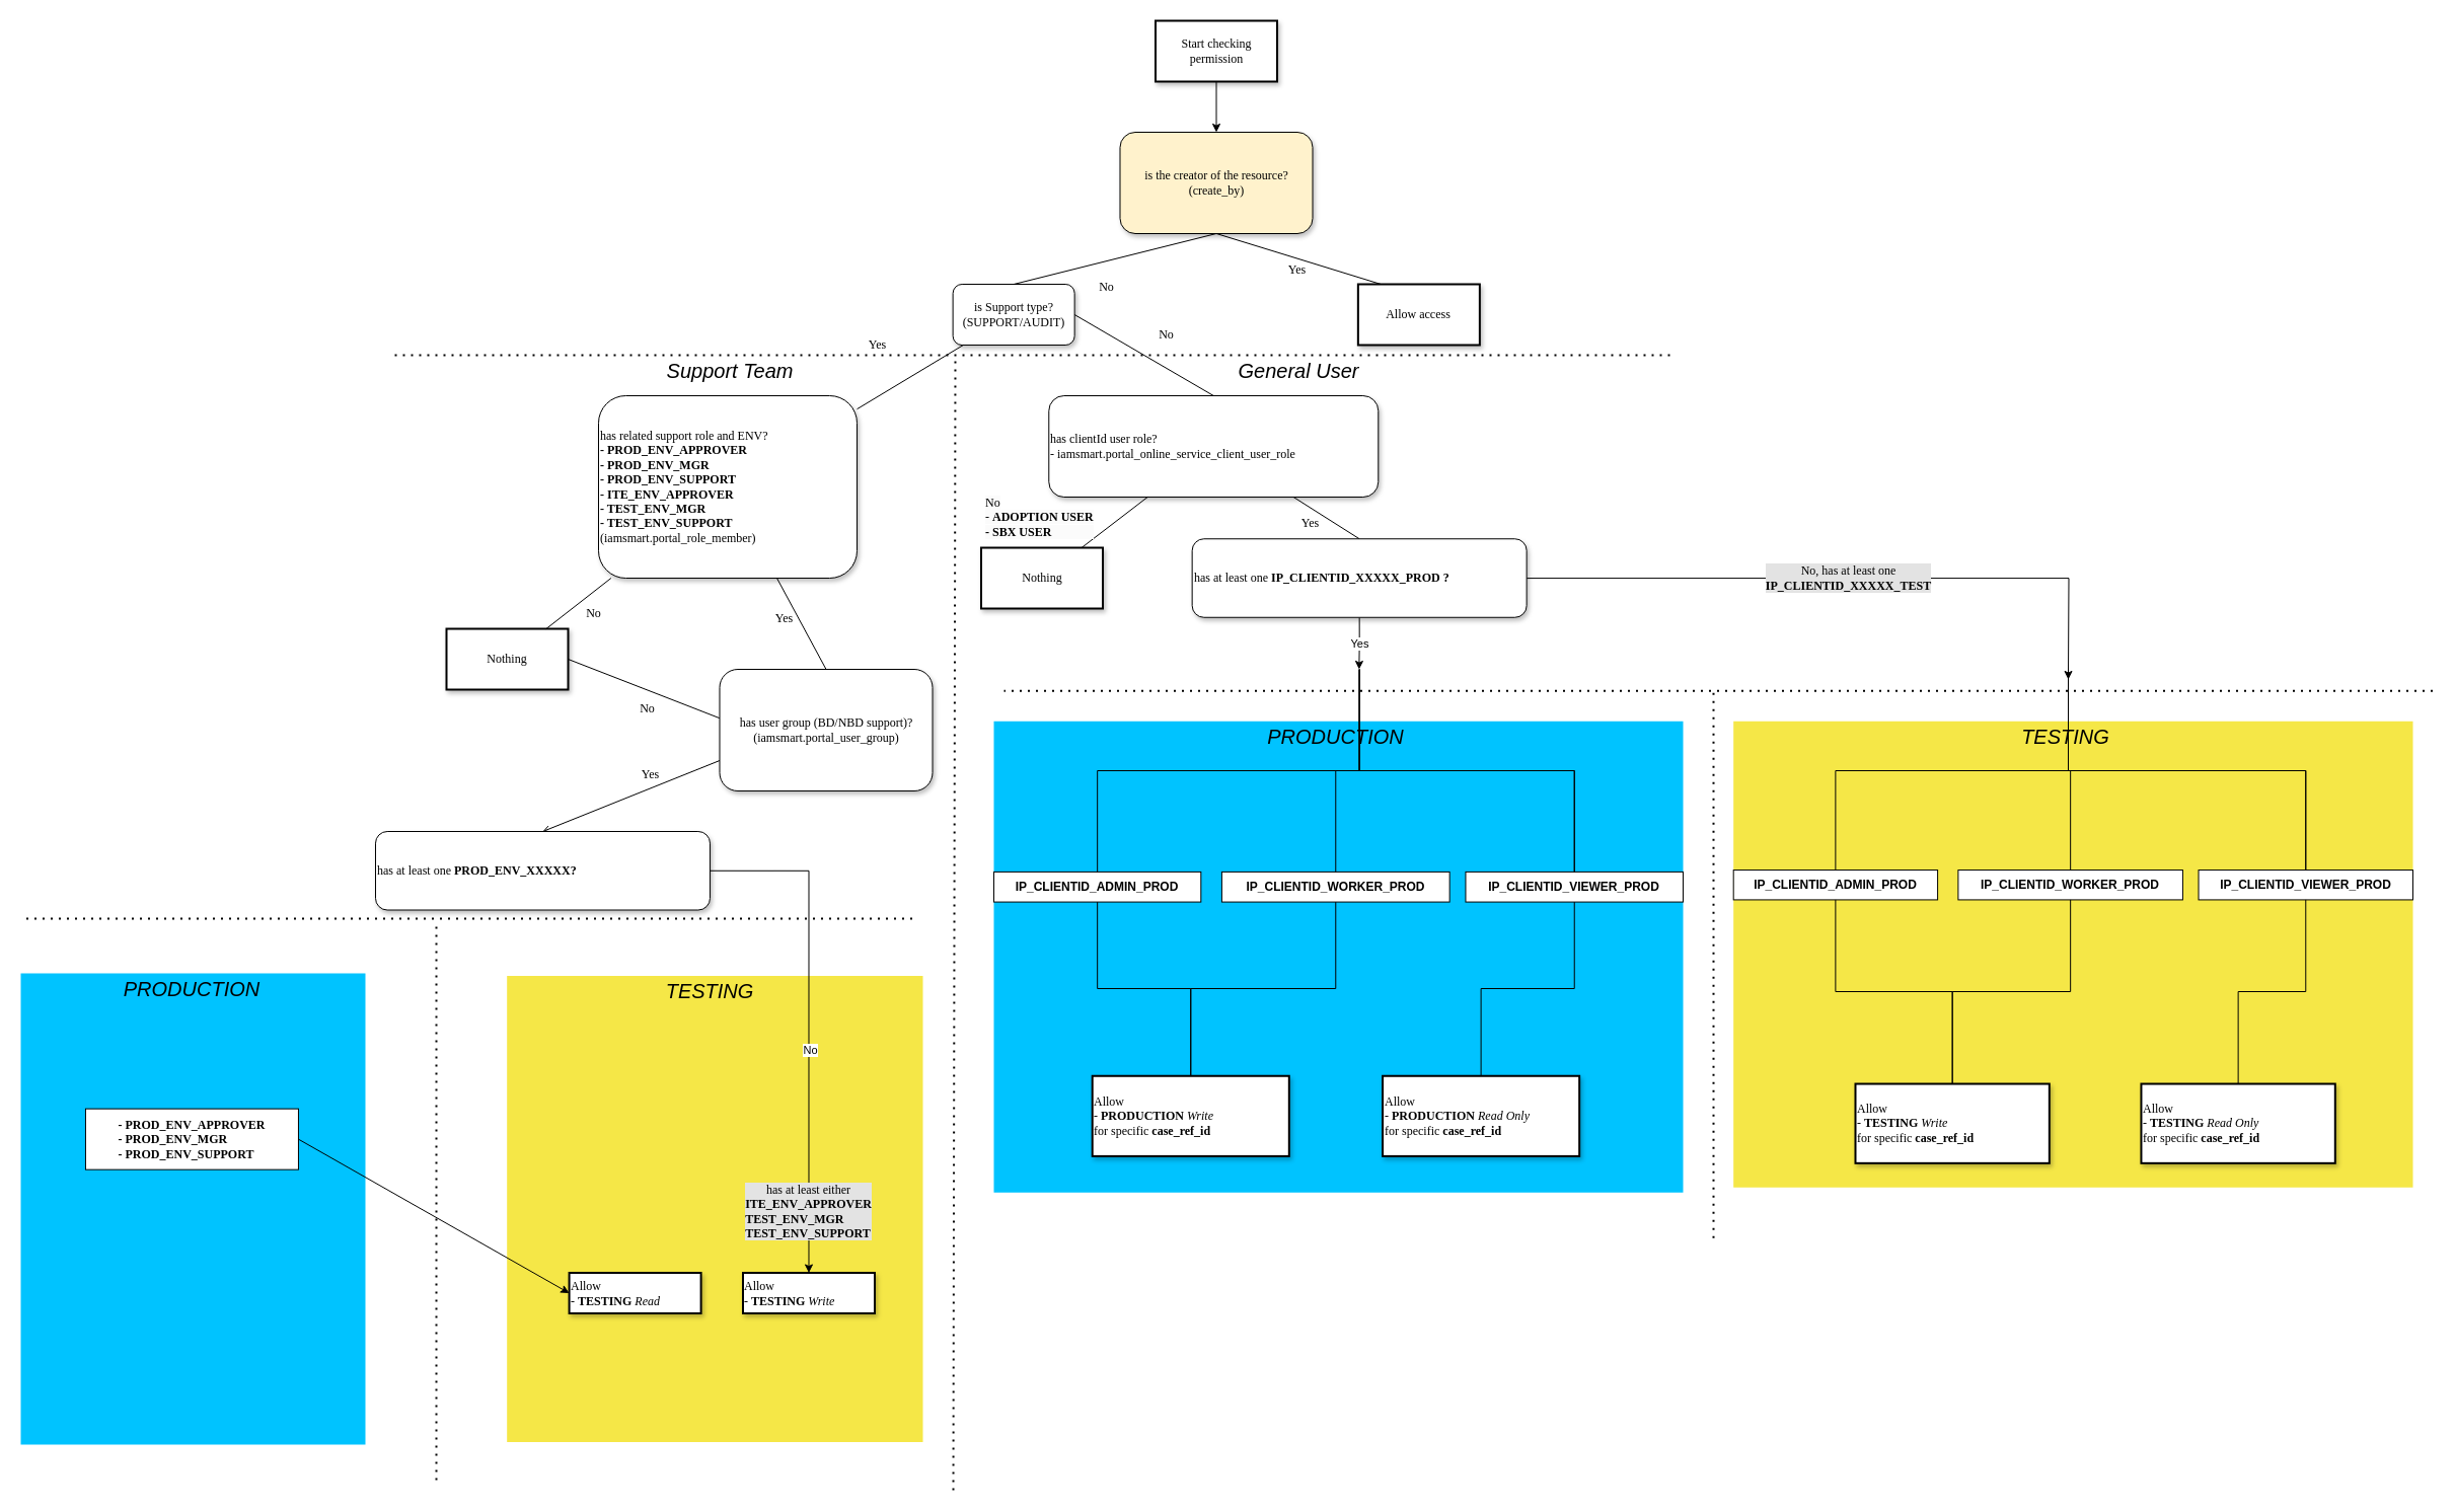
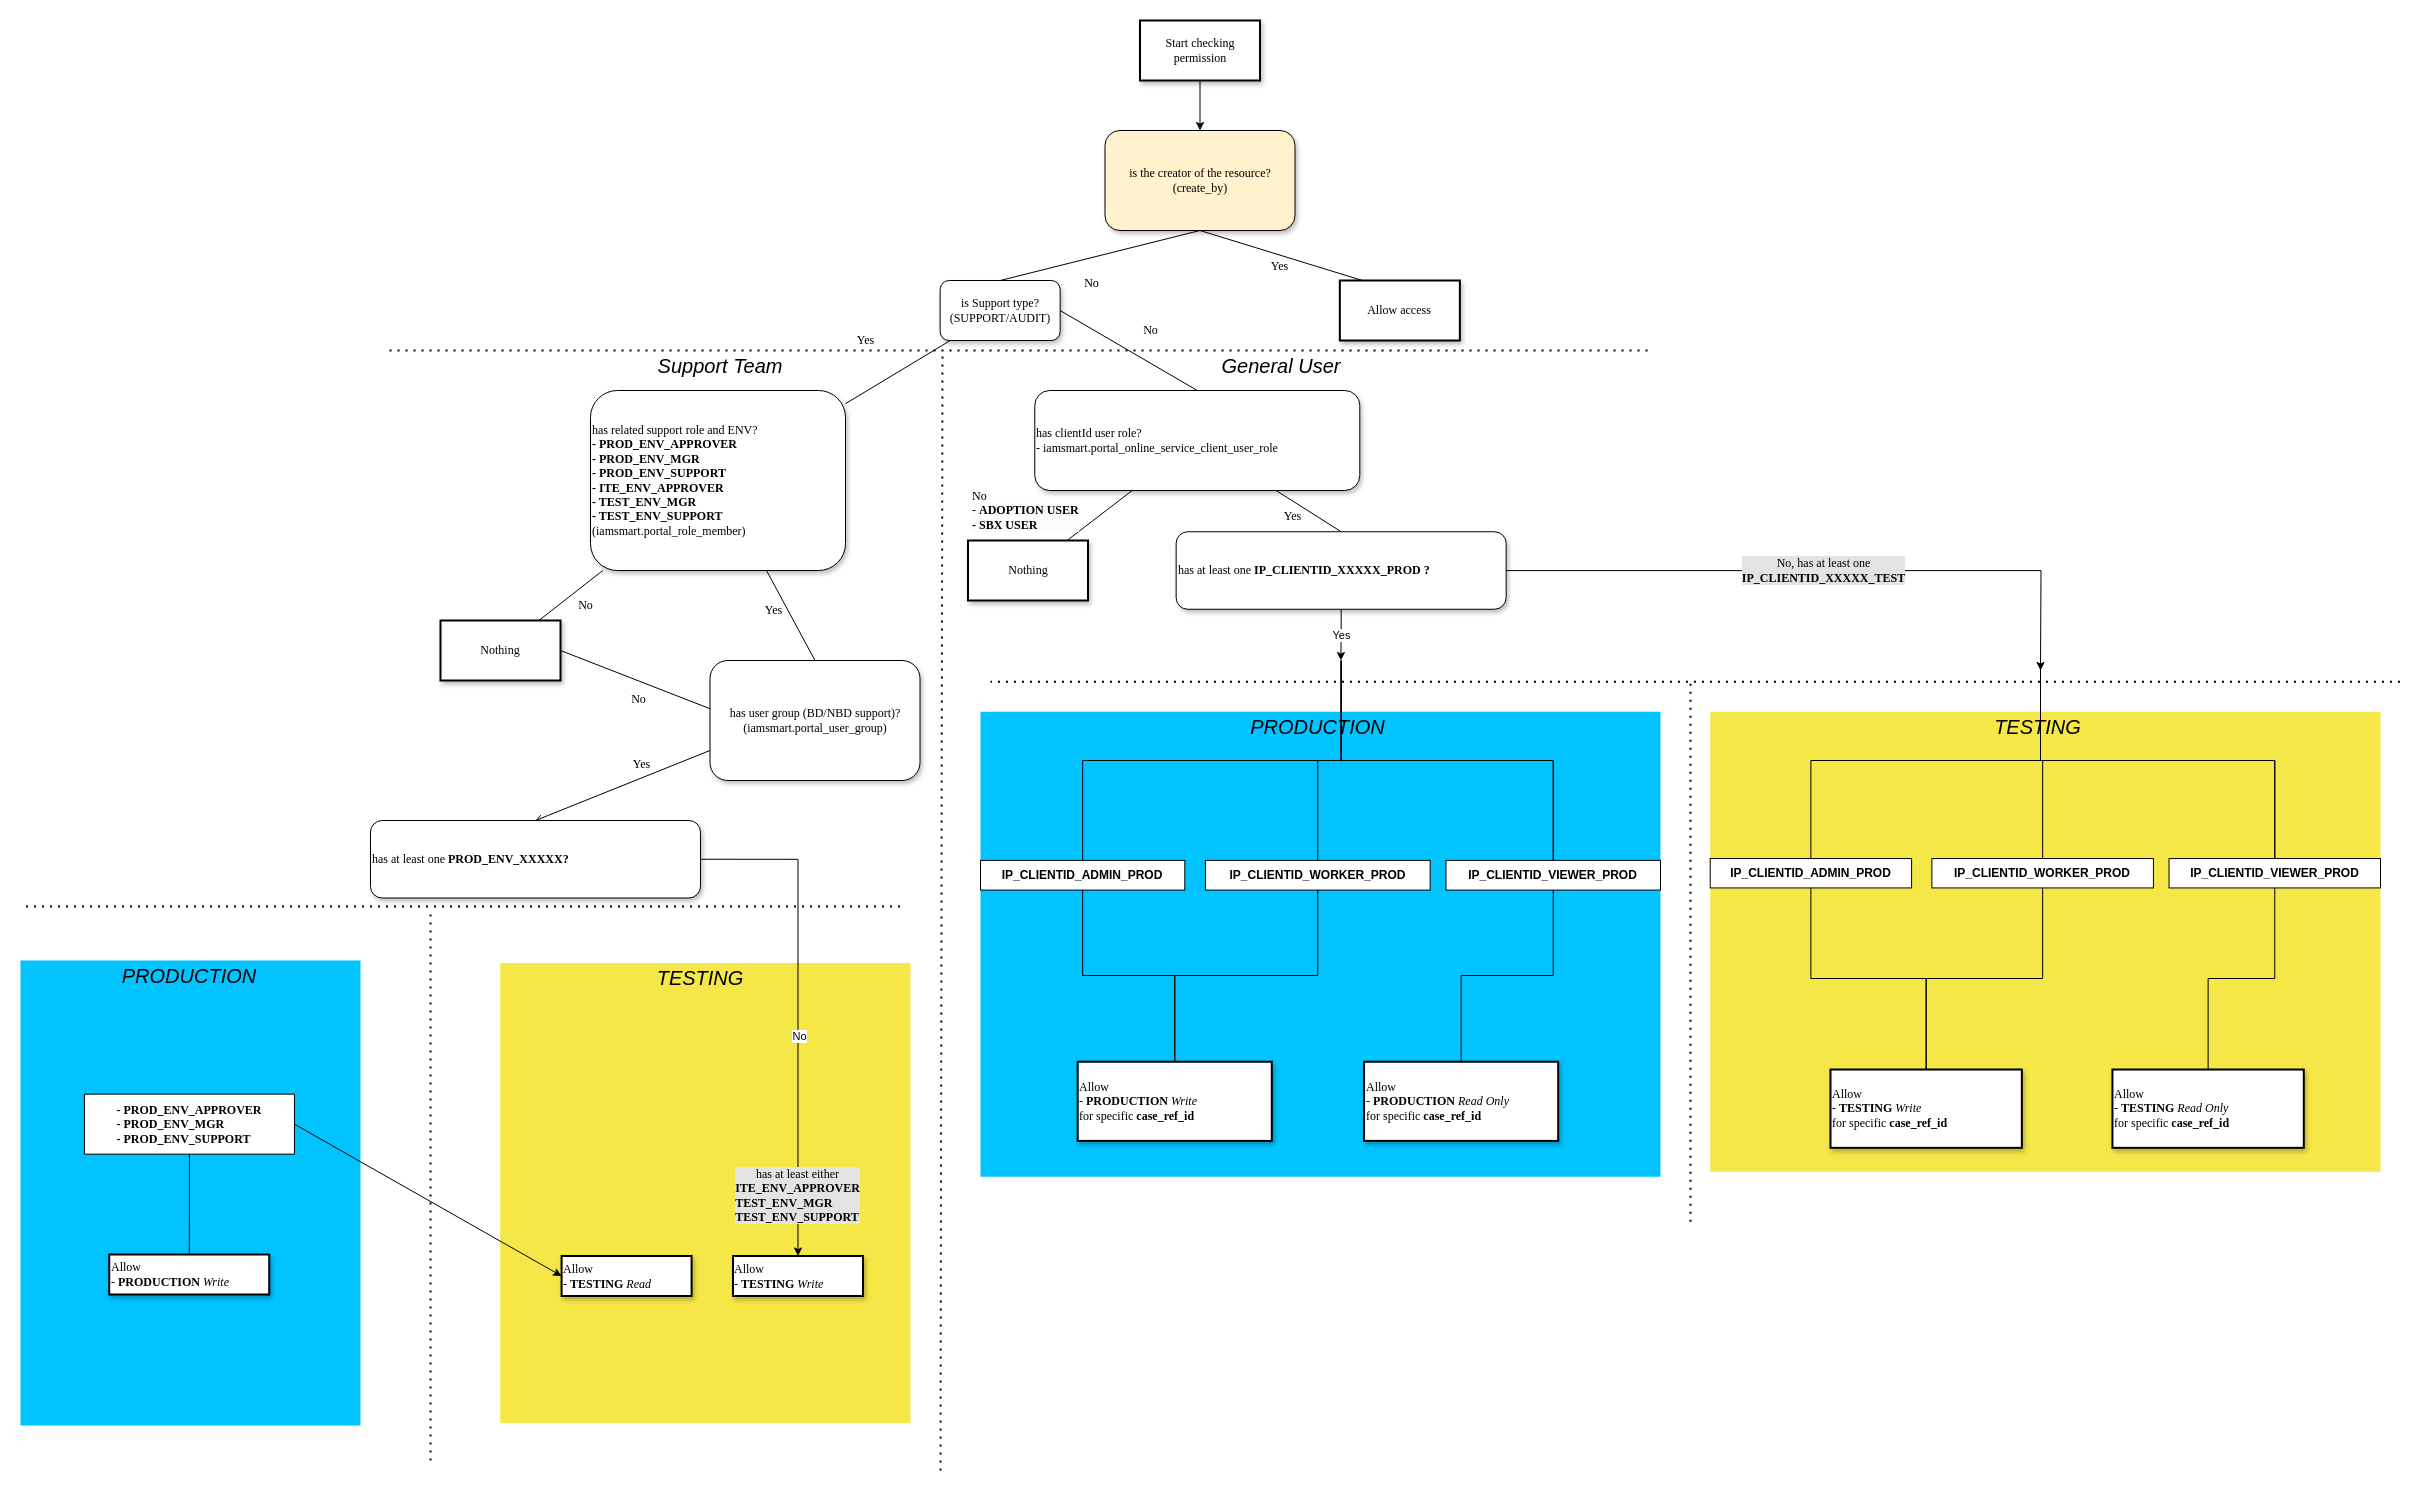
+ <mxCell id="60" value="" style="edgeStyle=elbowEdgeStyle;rounded=0;orthogonalLoop=1;jettySize=auto;html=1;elbow=vertical;startArrow=none;endArrow=none;" parent="59" source="61" target="62" edge="1"><mxGeometry relative="1" as="geometry" /></mxCell>
+ <mxCell id="62" value="&lt;div style=&quot;&quot;&gt;&lt;span style=&quot;background-color: transparent; color: light-dark(rgb(0, 0, 0), rgb(255, 255, 255));&quot;&gt;Allow&lt;/span&gt;&lt;/div&gt;&lt;div&gt;-&amp;nbsp;&lt;b&gt;PRODUCTION&lt;/b&gt; &lt;i&gt;Write&lt;/i&gt;&lt;/div&gt;" style="whiteSpace=wrap;html=1;rounded=0;shadow=1;labelBackgroundColor=none;strokeWidth=2;fontFamily=Verdana;fontSize=12;align=left;" parent="59" vertex="1"><mxGeometry x="88.717" y="294.001" width="160" height="40" as="geometry" /></mxCell>
